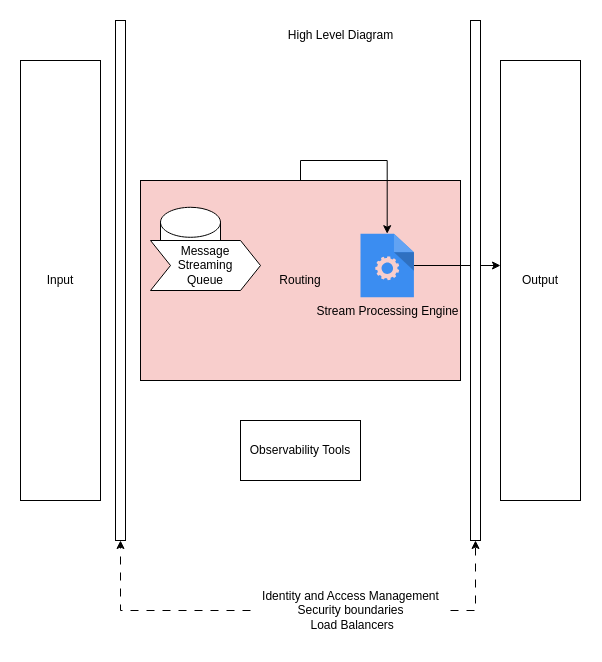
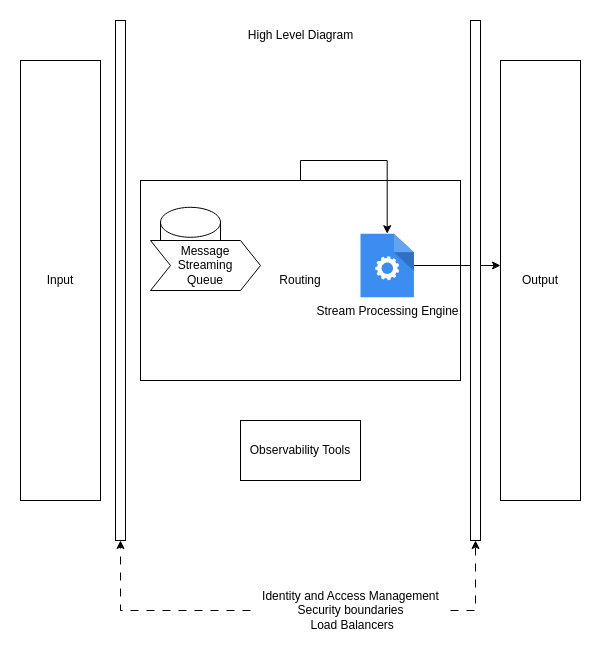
- <mxCell id="16" value="High Level Diagram" style="text;html=1;align=center;verticalAlign=middle;resizable=0;points=[];autosize=1;strokeColor=none;fillColor=none;" vertex="1" parent="1"><mxGeometry x="275" y="20" width="130" height="30" as="geometry" /></mxCell>
+ <mxCell id="16" value="High Level Diagram" style="text;html=1;align=center;verticalAlign=middle;resizable=0;points=[];autosize=1;strokeColor=none;fillColor=none;" vertex="1" parent="1"><mxGeometry x="235" y="20" width="130" height="30" as="geometry" /></mxCell>
- <mxCell id="2" value="Routing" style="rounded=0;whiteSpace=wrap;html=1;fillColor=#f8cecc;" parent="1" vertex="1"><mxGeometry x="140" y="180" width="320" height="200" as="geometry" /></mxCell>
+ <mxCell id="2" value="Routing" style="rounded=0;whiteSpace=wrap;html=1;" parent="1" vertex="1"><mxGeometry x="140" y="180" width="320" height="200" as="geometry" /></mxCell>
